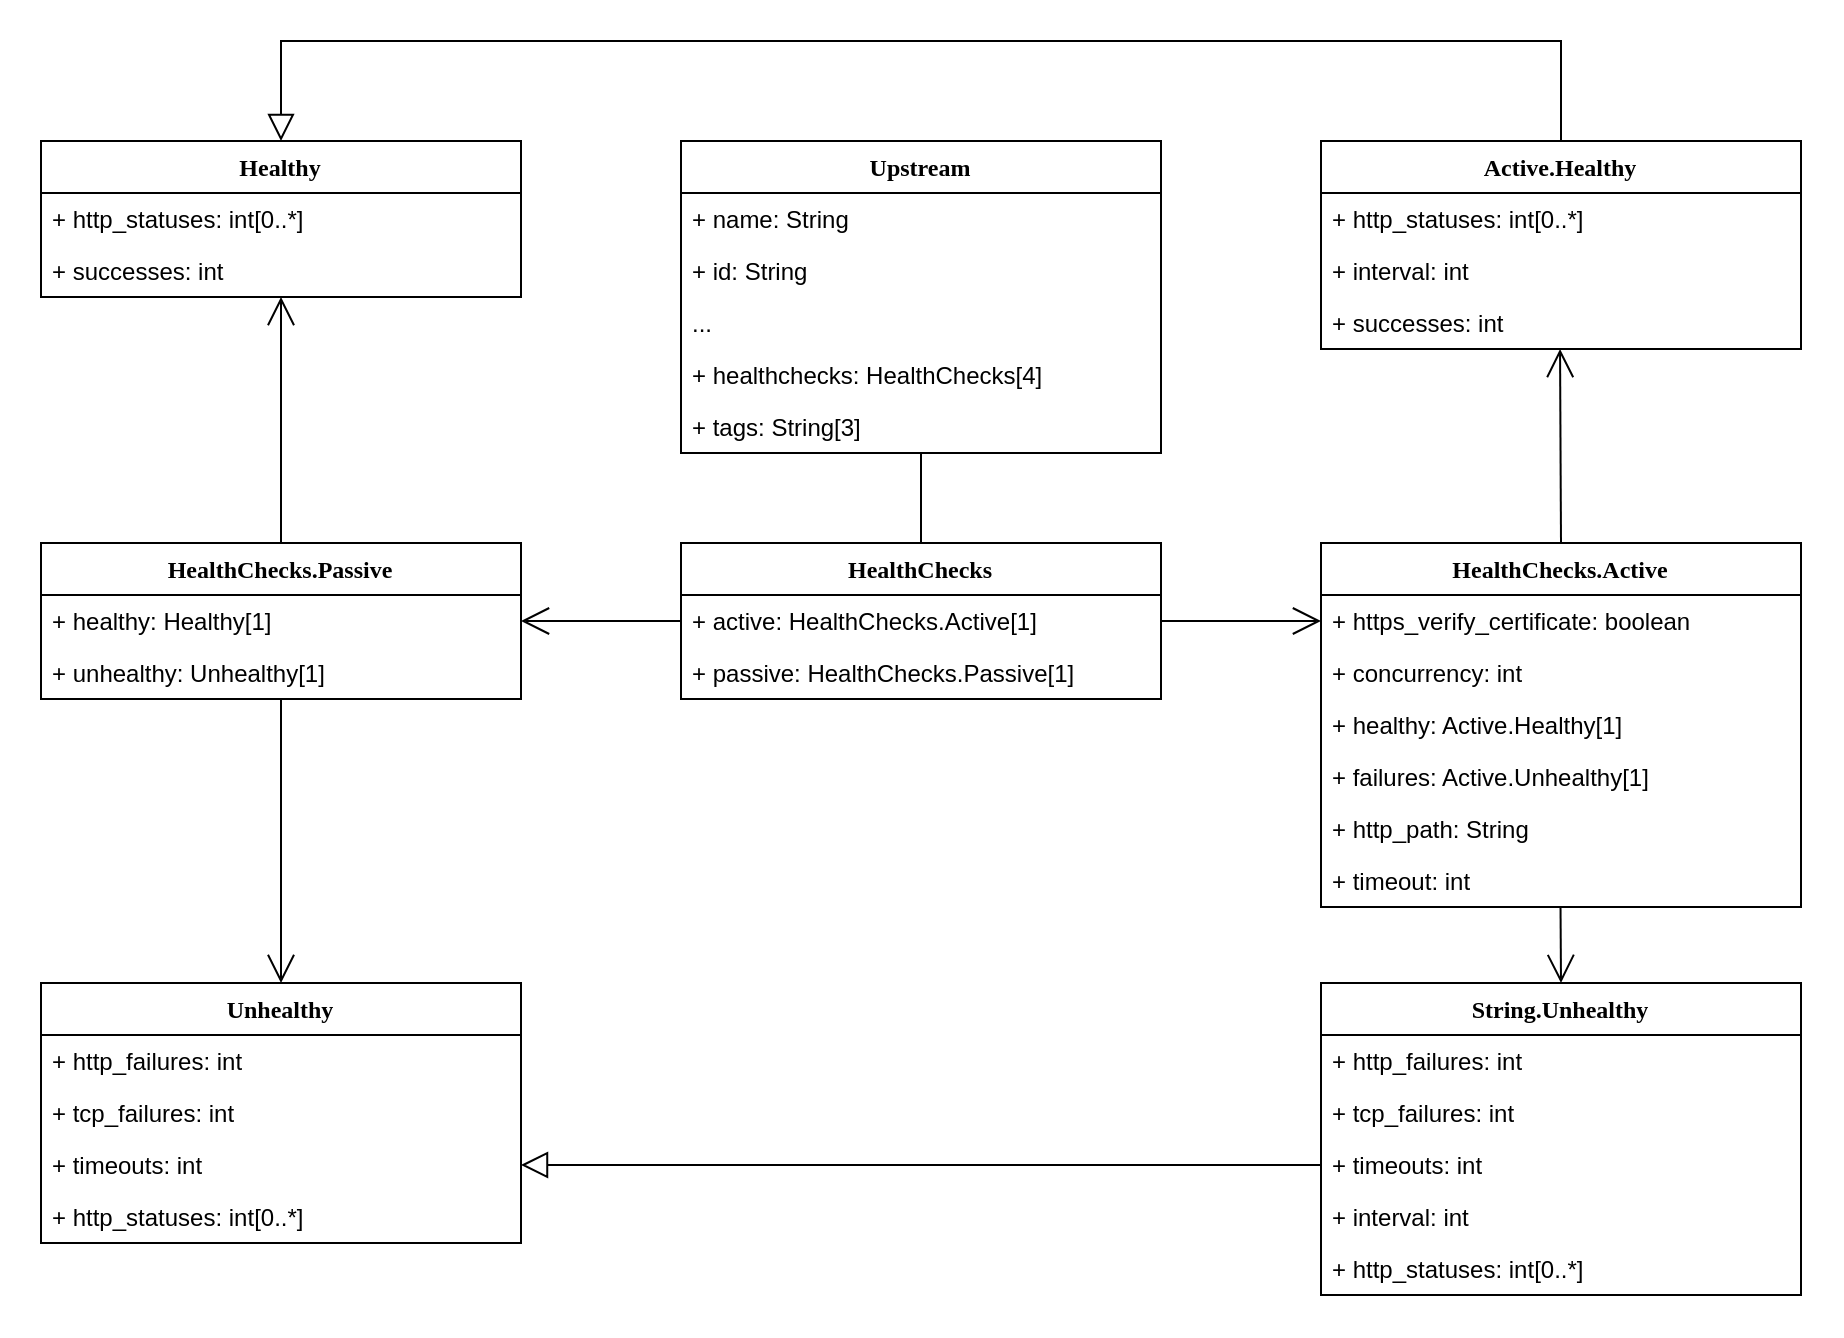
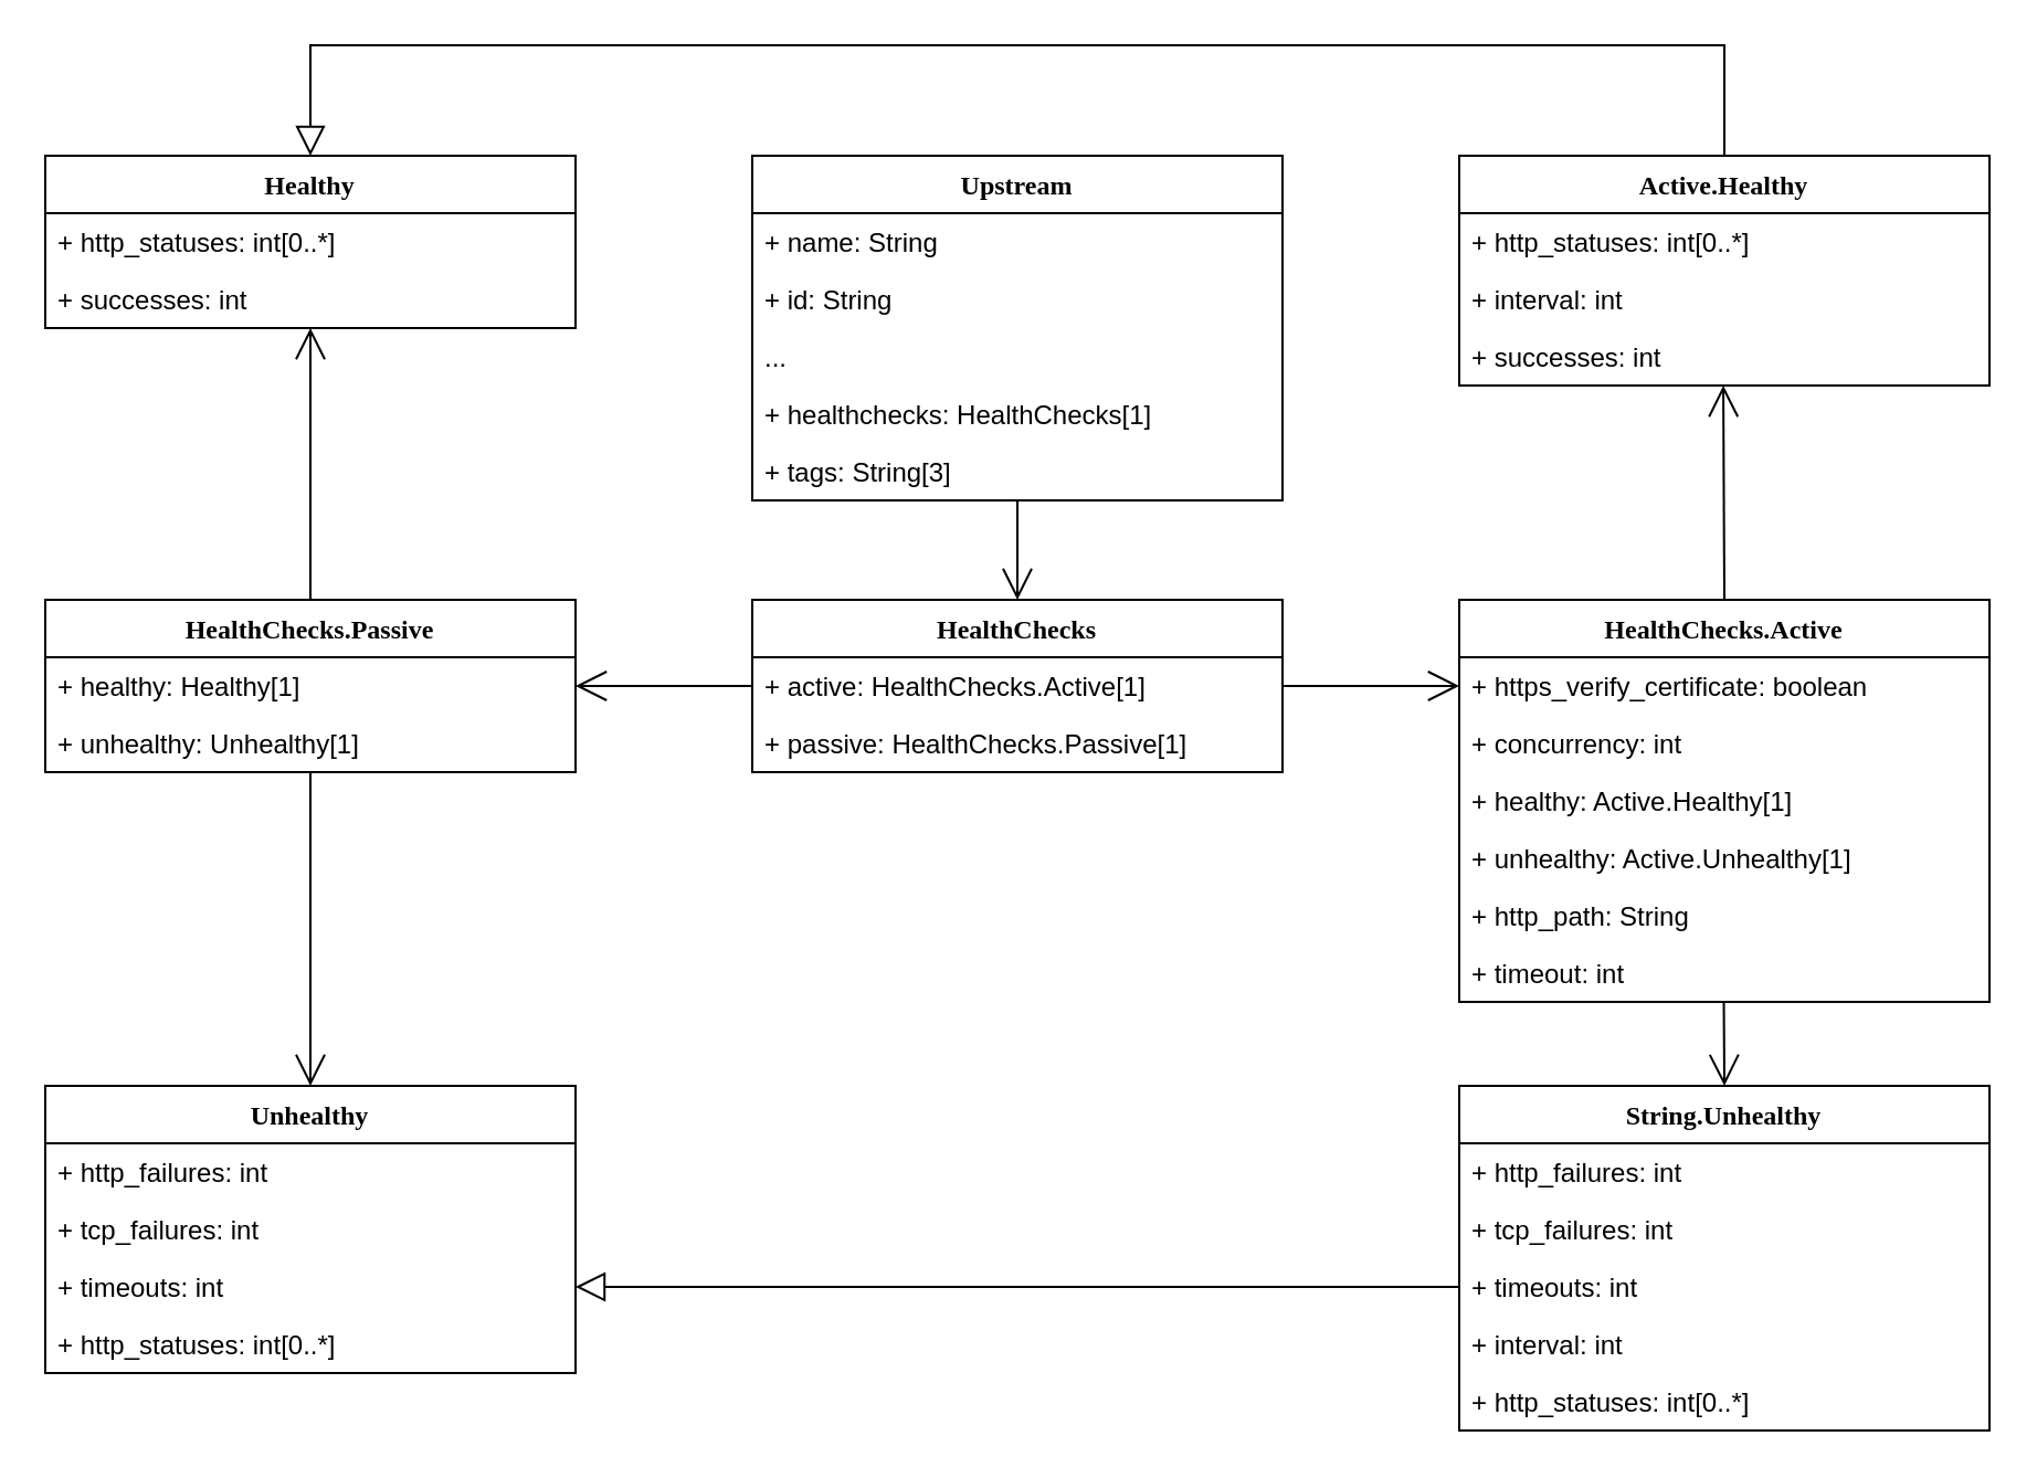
- <mxCell id="6" value="+ healthchecks: HealthChecks[4]" style="text;strokeColor=none;fillColor=none;align=left;verticalAlign=top;spacingLeft=4;spacingRight=4;overflow=hidden;rotatable=0;points=[[0,0.5],[1,0.5]];portConstraint=eastwest;" vertex="1" parent="2"><mxGeometry y="104" width="240" height="26" as="geometry" /></mxCell>
+ <mxCell id="6" value="+ healthchecks: HealthChecks[1]" style="text;strokeColor=none;fillColor=none;align=left;verticalAlign=top;spacingLeft=4;spacingRight=4;overflow=hidden;rotatable=0;points=[[0,0.5],[1,0.5]];portConstraint=eastwest;" vertex="1" parent="2"><mxGeometry y="104" width="240" height="26" as="geometry" /></mxCell>
- <mxCell id="18" value="" style="endArrow=none;endFill=1;endSize=12;html=1;exitX=0.5;exitY=1;exitDx=0;exitDy=0;entryX=0.5;entryY=0;entryDx=0;entryDy=0;" parent="1" source="2" target="8" edge="1"><mxGeometry width="160" relative="1" as="geometry"><mxPoint x="40" y="520" as="sourcePoint" /><mxPoint x="200" y="520" as="targetPoint" /></mxGeometry></mxCell>
+ <mxCell id="18" value="" style="endArrow=open;endFill=1;endSize=12;html=1;exitX=0.5;exitY=1;exitDx=0;exitDy=0;entryX=0.5;entryY=0;entryDx=0;entryDy=0;" parent="1" source="2" target="8" edge="1"><mxGeometry width="160" relative="1" as="geometry"><mxPoint x="40" y="520" as="sourcePoint" /><mxPoint x="200" y="520" as="targetPoint" /></mxGeometry></mxCell>
- <mxCell id="15" value="+ failures: Active.Unhealthy[1]" style="text;strokeColor=none;fillColor=none;align=left;verticalAlign=top;spacingLeft=4;spacingRight=4;overflow=hidden;rotatable=0;points=[[0,0.5],[1,0.5]];portConstraint=eastwest;" parent="11" vertex="1"><mxGeometry y="104" width="240" height="26" as="geometry" /></mxCell>
+ <mxCell id="15" value="+ unhealthy: Active.Unhealthy[1]" style="text;strokeColor=none;fillColor=none;align=left;verticalAlign=top;spacingLeft=4;spacingRight=4;overflow=hidden;rotatable=0;points=[[0,0.5],[1,0.5]];portConstraint=eastwest;" parent="11" vertex="1"><mxGeometry y="104" width="240" height="26" as="geometry" /></mxCell>
